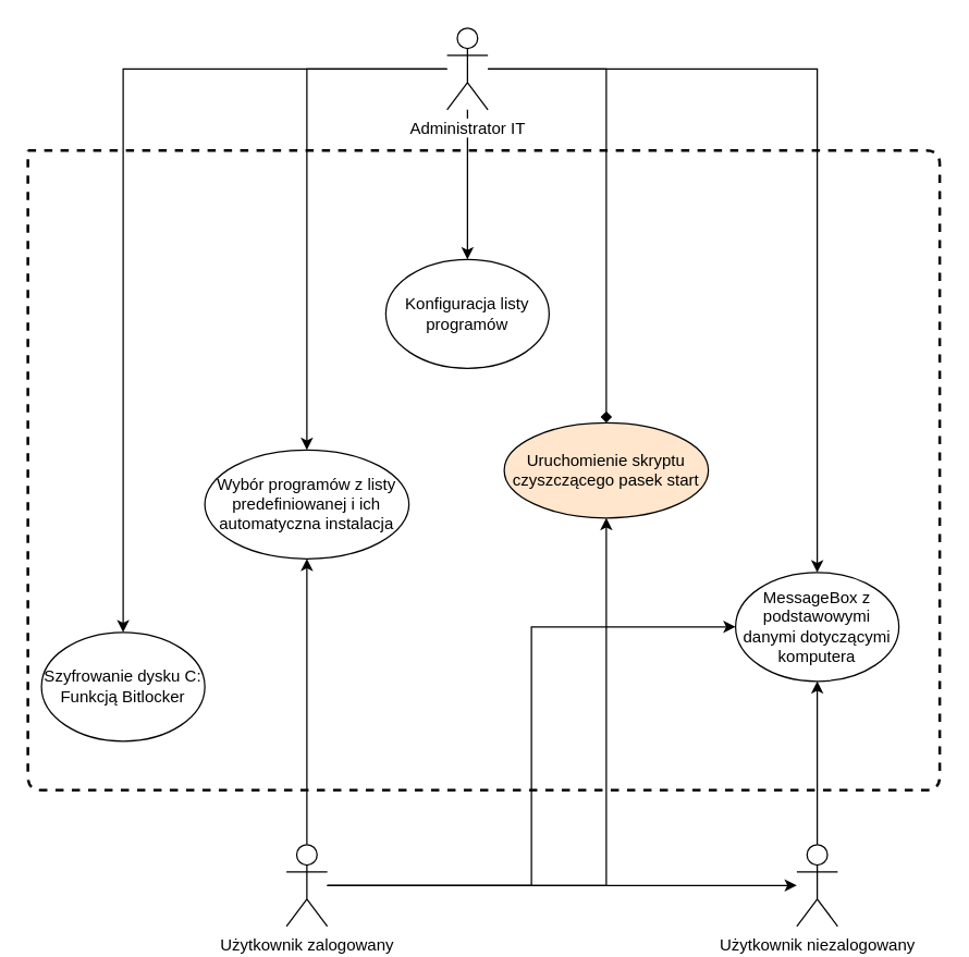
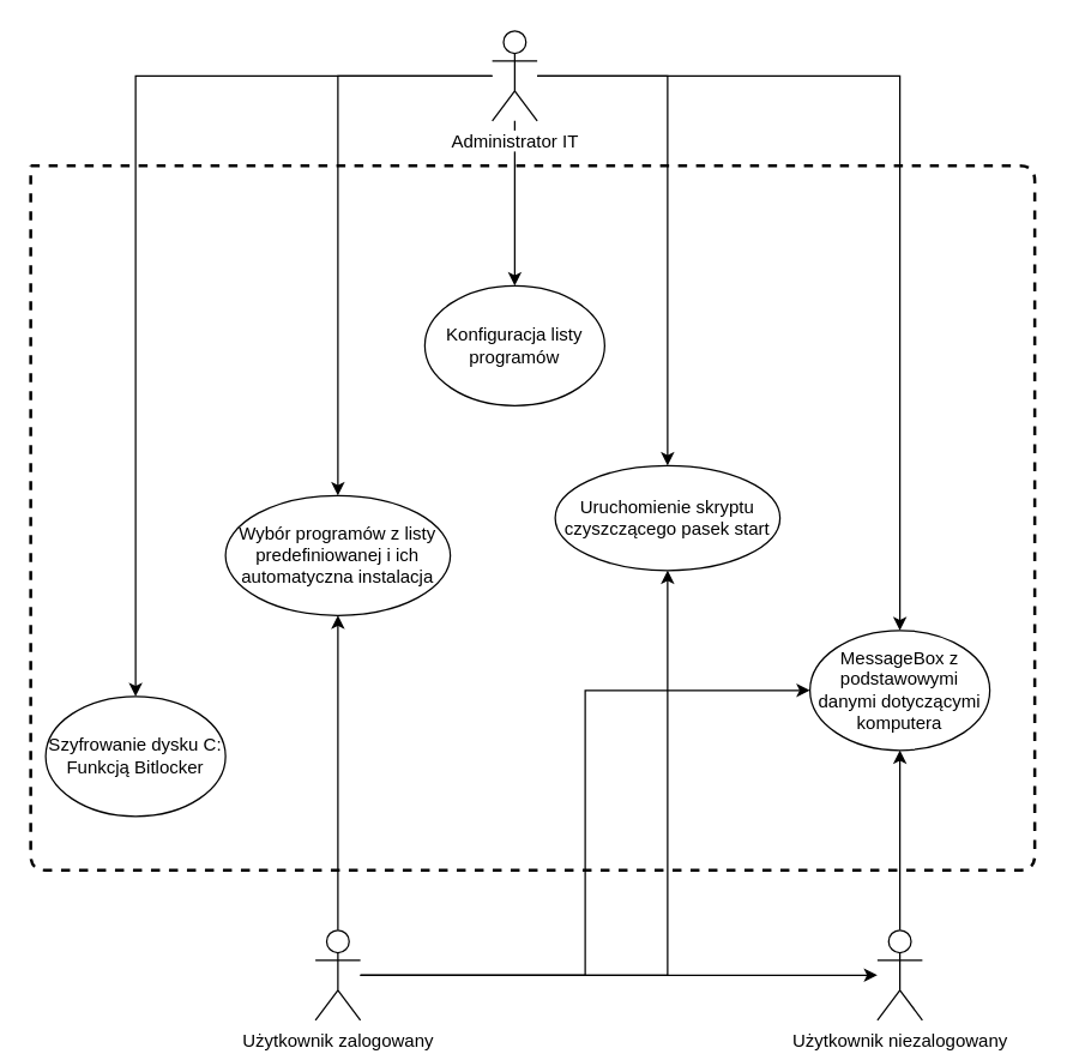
- <mxCell id="4" style="edgeStyle=orthogonalEdgeStyle;rounded=0;orthogonalLoop=1;jettySize=auto;html=1;endArrow=diamond;" edge="1" parent="1" source="7" target="15"><mxGeometry relative="1" as="geometry" /></mxCell>
+ <mxCell id="4" style="edgeStyle=orthogonalEdgeStyle;rounded=0;orthogonalLoop=1;jettySize=auto;html=1;" edge="1" parent="1" source="7" target="15"><mxGeometry relative="1" as="geometry" /></mxCell>
- <mxCell id="15" value="Uruchomienie skryptu czyszczącego pasek start" style="ellipse;whiteSpace=wrap;html=1;fillColor=#ffe6cc;" vertex="1" parent="1"><mxGeometry x="370" y="310" width="150" height="70" as="geometry" /></mxCell>
+ <mxCell id="15" value="Uruchomienie skryptu czyszczącego pasek start" style="ellipse;whiteSpace=wrap;html=1;" vertex="1" parent="1"><mxGeometry x="370" y="310" width="150" height="70" as="geometry" /></mxCell>
